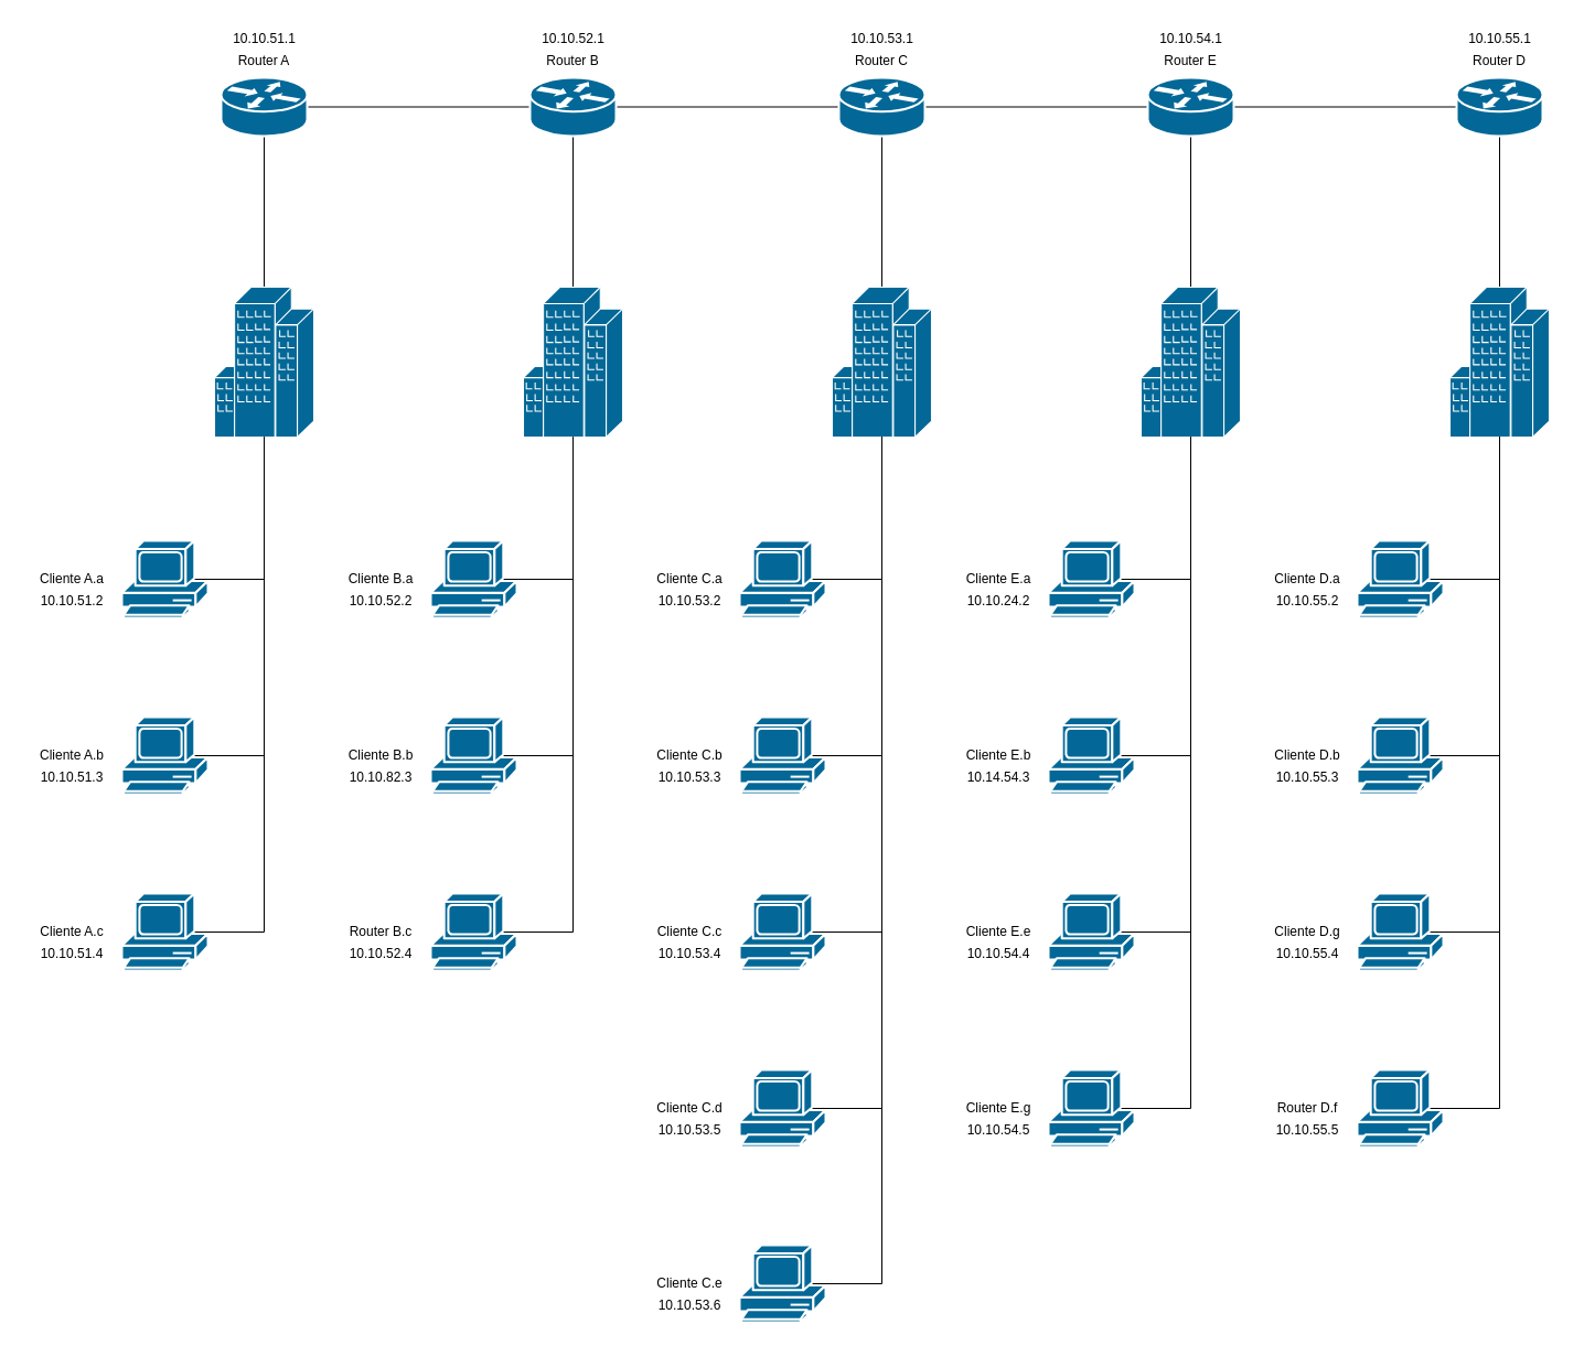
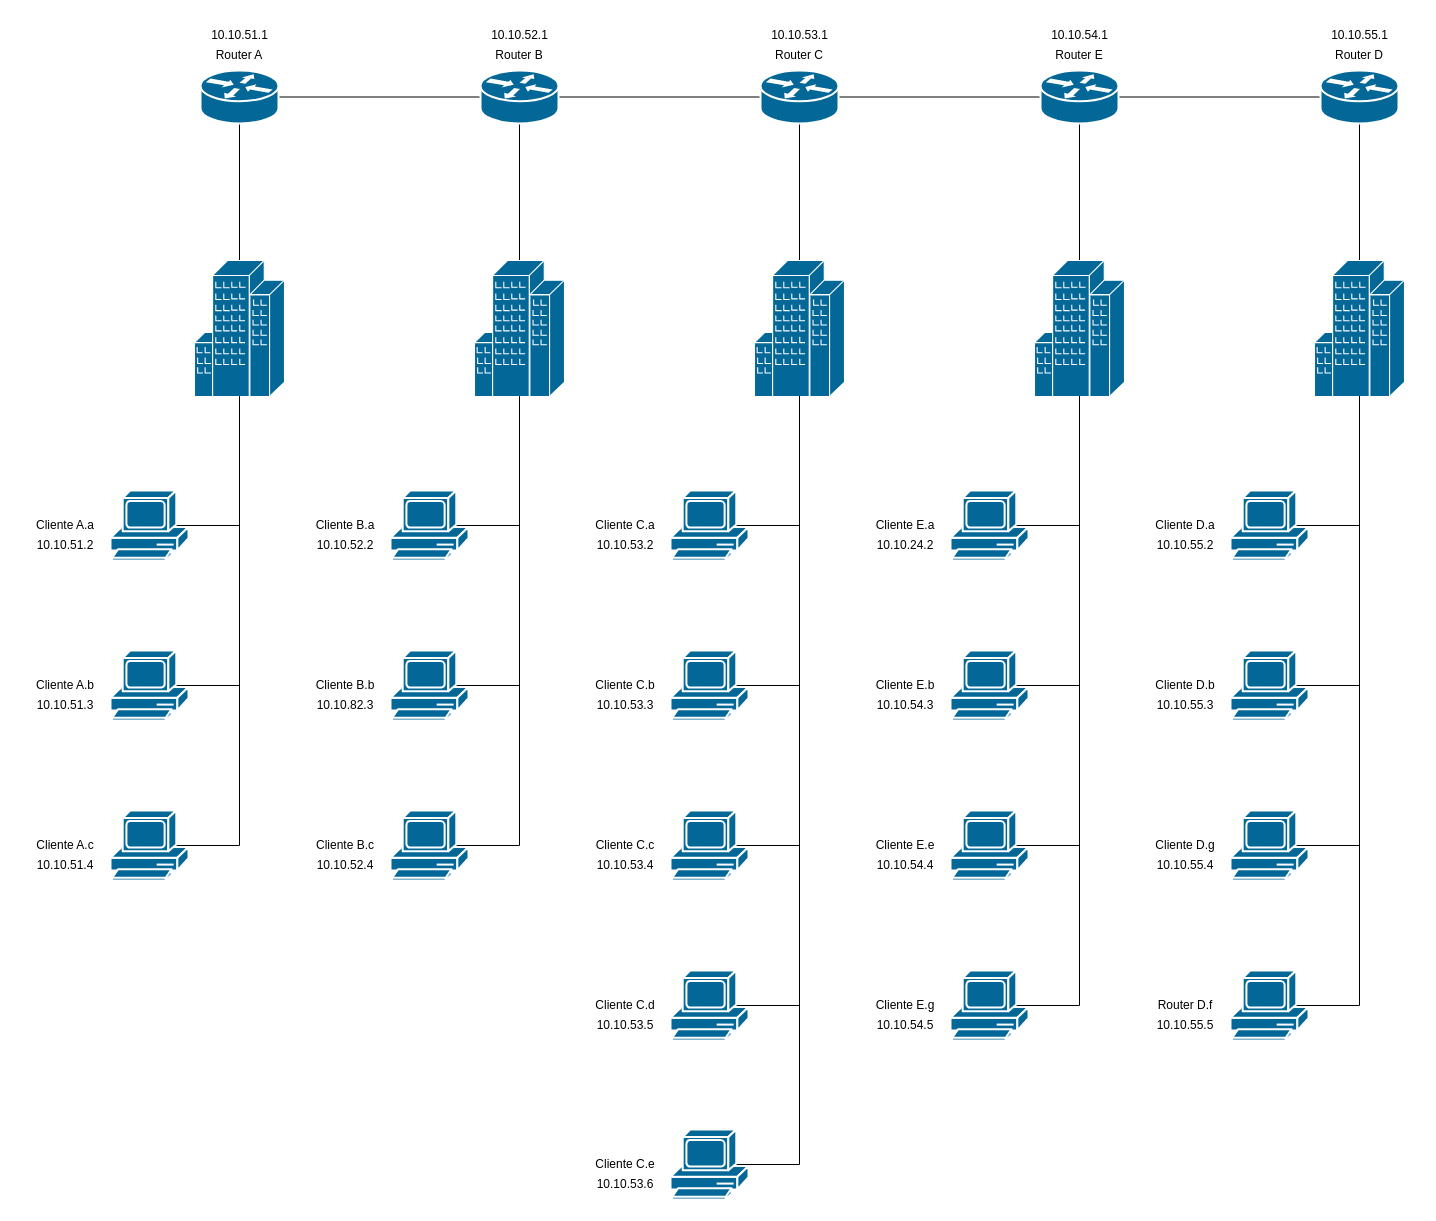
- <mxCell id="98" value="10.14.54.3" style="text;html=1;strokeColor=none;fillColor=none;align=center;verticalAlign=middle;whiteSpace=wrap;rounded=0;" vertex="1" parent="1"><mxGeometry x="860" y="690" width="90" height="30" as="geometry" /></mxCell>
+ <mxCell id="98" value="10.10.54.3" style="text;html=1;strokeColor=none;fillColor=none;align=center;verticalAlign=middle;whiteSpace=wrap;rounded=0;" vertex="1" parent="1"><mxGeometry x="860" y="690" width="90" height="30" as="geometry" /></mxCell>
- <mxCell id="69" value="Router B.c" style="text;html=1;strokeColor=none;fillColor=none;align=center;verticalAlign=middle;whiteSpace=wrap;rounded=0;" vertex="1" parent="1"><mxGeometry x="300" y="830" width="90" height="30" as="geometry" /></mxCell>
+ <mxCell id="69" value="Cliente B.c" style="text;html=1;strokeColor=none;fillColor=none;align=center;verticalAlign=middle;whiteSpace=wrap;rounded=0;" vertex="1" parent="1"><mxGeometry x="300" y="830" width="90" height="30" as="geometry" /></mxCell>
